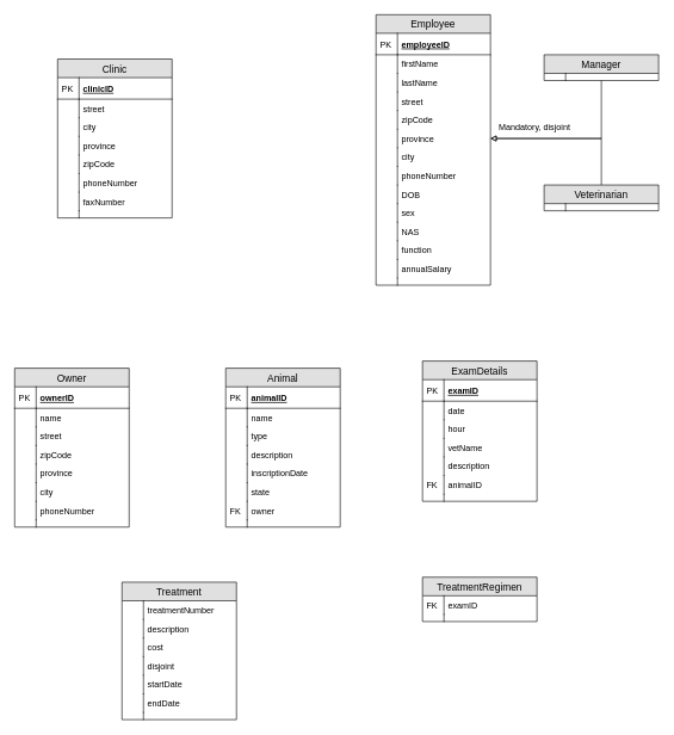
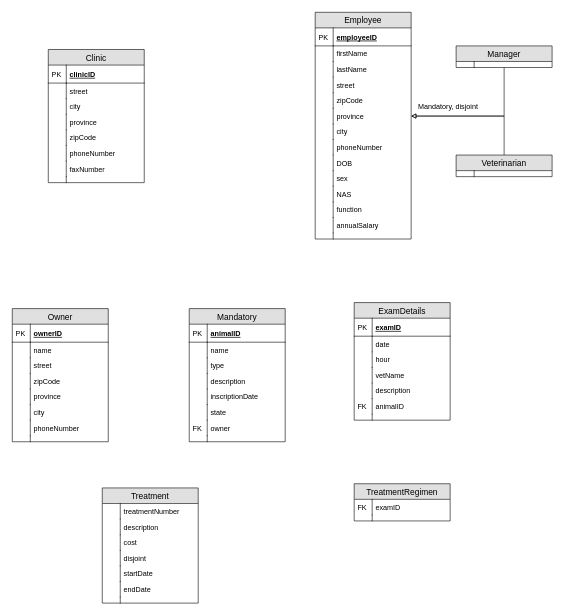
- <mxCell id="65" value="Animal" style="swimlane;fontStyle=0;childLayout=stackLayout;horizontal=1;startSize=26;fillColor=#e0e0e0;horizontalStack=0;resizeParent=1;resizeParentMax=0;resizeLast=0;collapsible=1;marginBottom=0;swimlaneFillColor=#ffffff;align=center;fontSize=14;" parent="1" vertex="1"><mxGeometry x="315" y="514" width="160" height="222" as="geometry" /></mxCell>
+ <mxCell id="65" value="Mandatory" style="swimlane;fontStyle=0;childLayout=stackLayout;horizontal=1;startSize=26;fillColor=#e0e0e0;horizontalStack=0;resizeParent=1;resizeParentMax=0;resizeLast=0;collapsible=1;marginBottom=0;swimlaneFillColor=#ffffff;align=center;fontSize=14;" parent="1" vertex="1"><mxGeometry x="315" y="514" width="160" height="222" as="geometry" /></mxCell>
